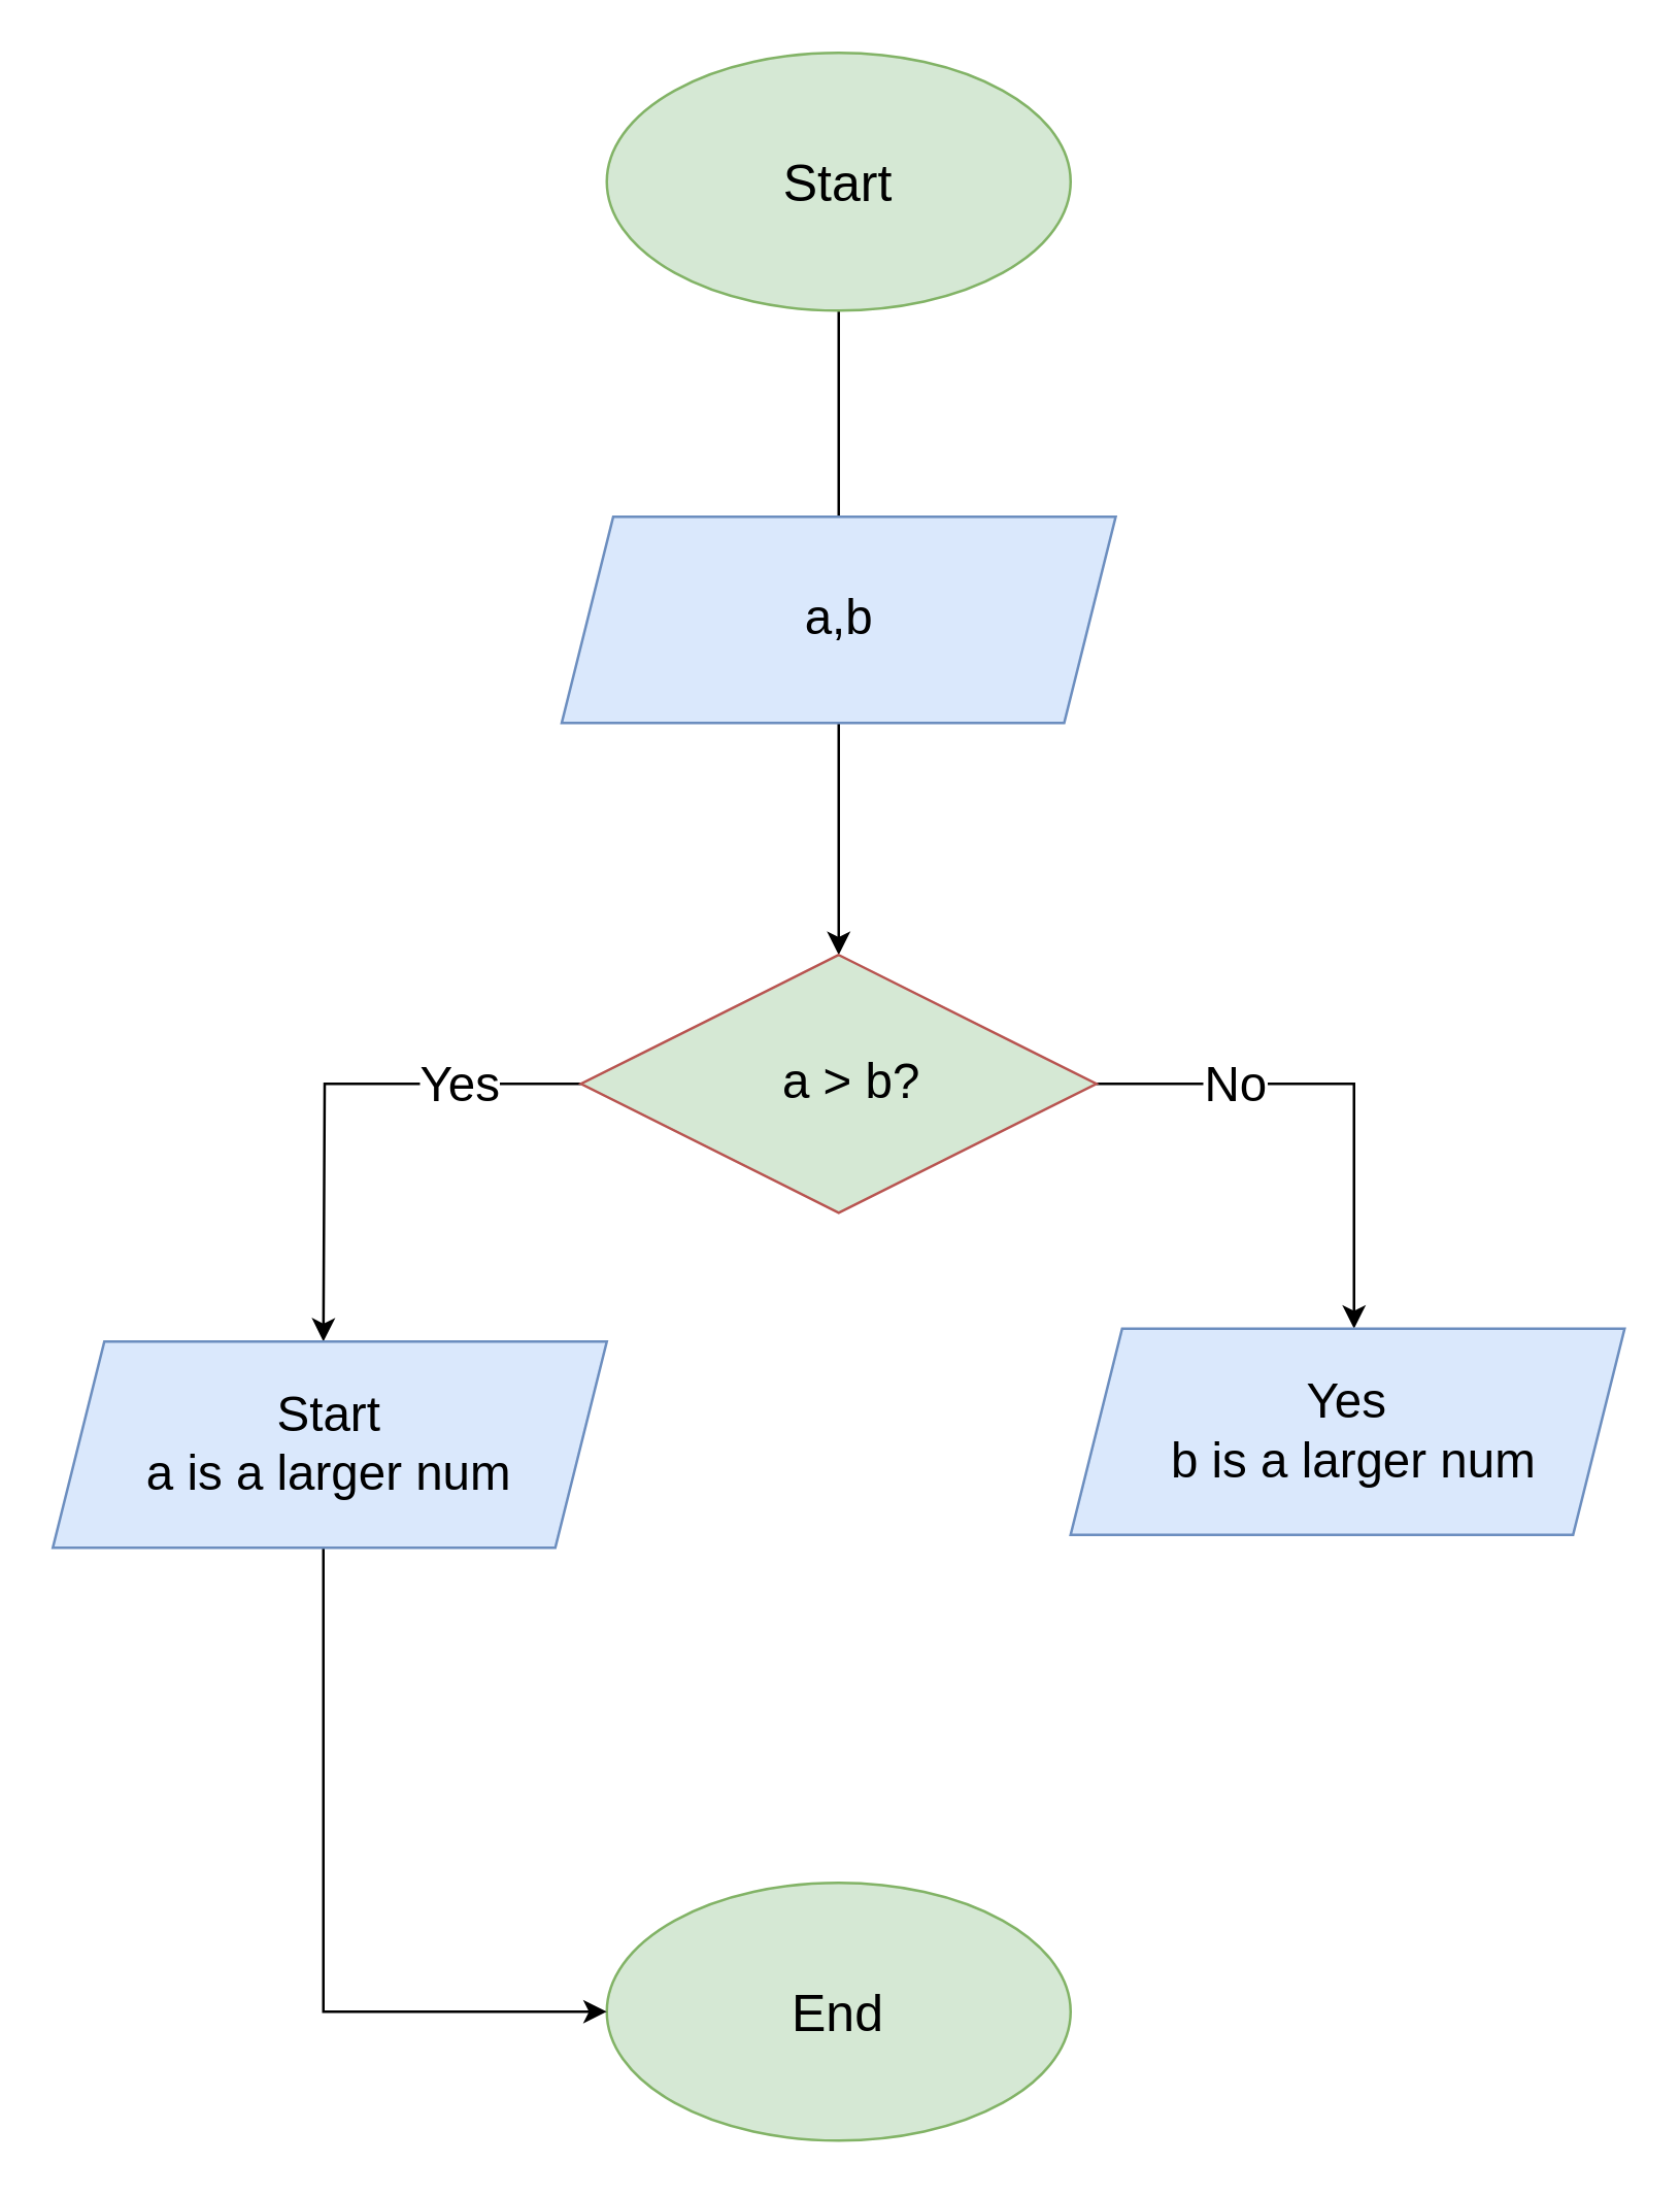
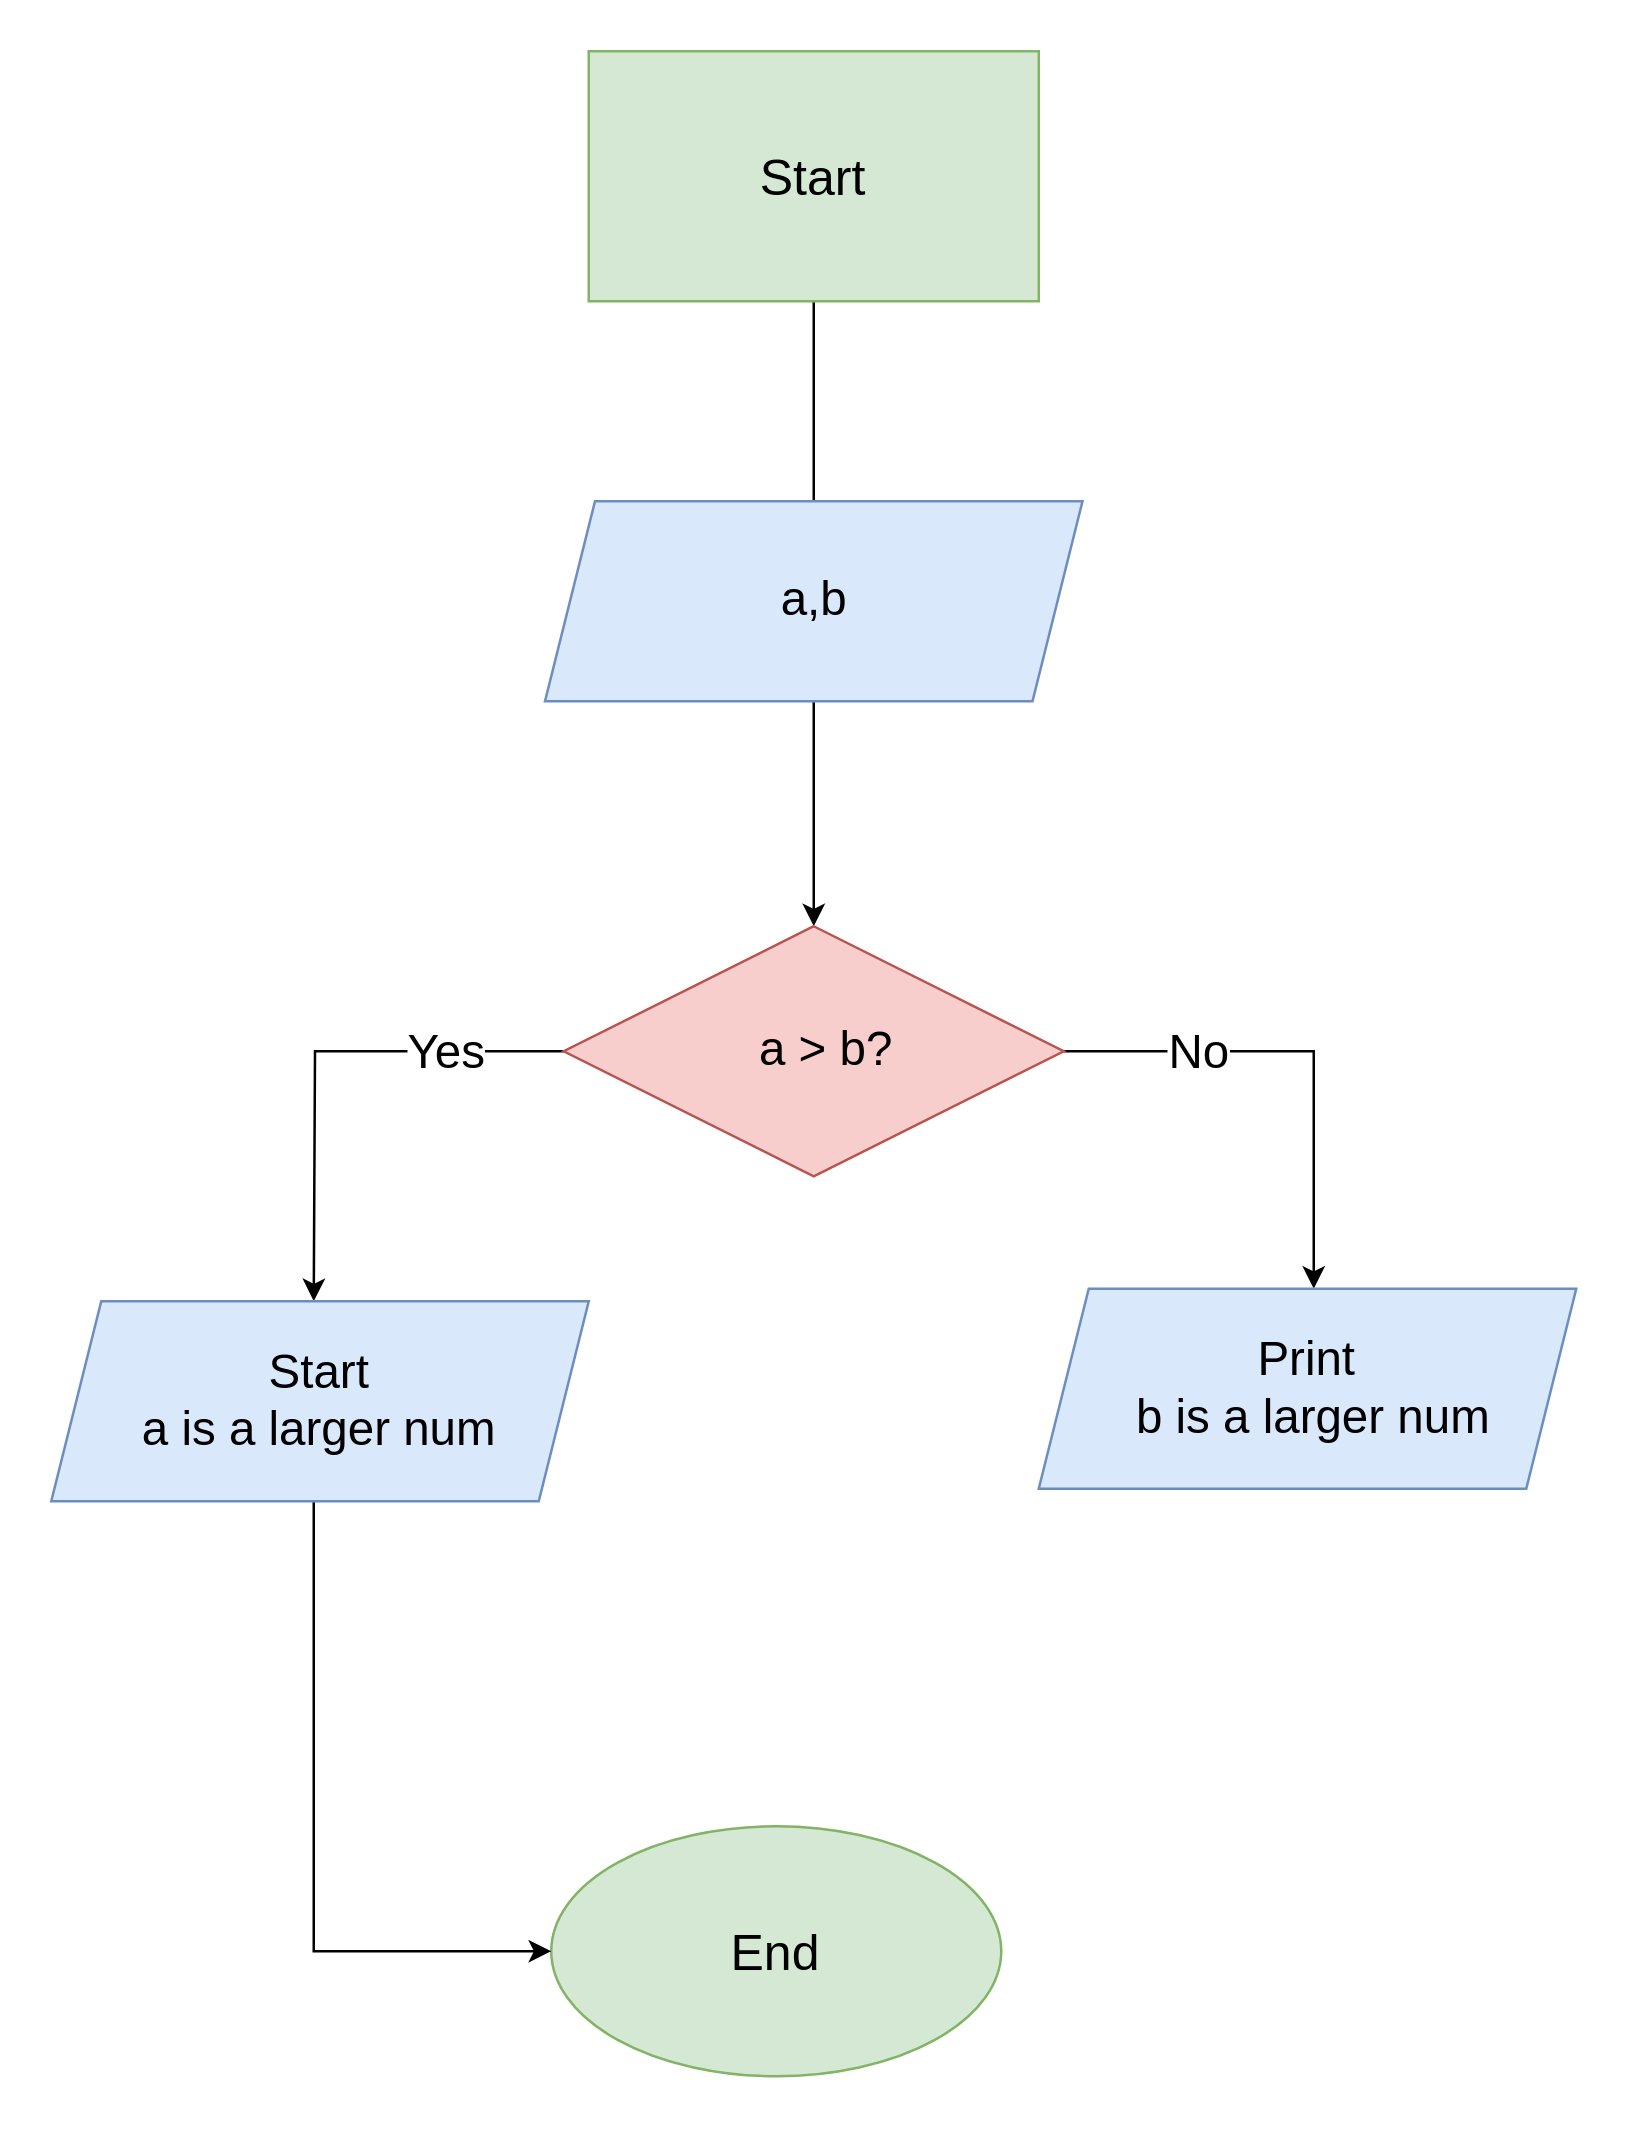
- <mxCell id="3" value="&lt;font style=&quot;font-size: 20px;&quot;&gt;Start&lt;/font&gt;" style="ellipse;whiteSpace=wrap;html=1;fillColor=#d5e8d4;strokeColor=#82b366;" parent="1" vertex="1"><mxGeometry x="235" y="20" width="180" height="100" as="geometry" /></mxCell>
+ <mxCell id="3" value="&lt;font style=&quot;font-size: 20px;&quot;&gt;Start&lt;/font&gt;" style="whiteSpace=wrap;html=1;fillColor=#d5e8d4;strokeColor=#82b366;rounded=0;" parent="1" vertex="1"><mxGeometry x="235" y="20" width="180" height="100" as="geometry" /></mxCell>
- <mxCell id="10" value="&amp;nbsp; a &amp;gt; b?" style="rhombus;whiteSpace=wrap;html=1;fontSize=19;fillColor=#d5e8d4;strokeColor=#b85450;" vertex="1" parent="1"><mxGeometry x="225" y="370" width="200" height="100" as="geometry" /></mxCell>
+ <mxCell id="10" value="&amp;nbsp; a &amp;gt; b?" style="rhombus;whiteSpace=wrap;html=1;fontSize=19;fillColor=#f8cecc;strokeColor=#b85450;" vertex="1" parent="1"><mxGeometry x="225" y="370" width="200" height="100" as="geometry" /></mxCell>
- <mxCell id="14" value="&lt;span style=&quot;font-size: 19px;&quot;&gt;Yes&lt;br&gt;&amp;nbsp;b is a larger num&lt;br&gt;&lt;/span&gt;" style="shape=parallelogram;perimeter=parallelogramPerimeter;whiteSpace=wrap;html=1;fixedSize=1;fillColor=#dae8fc;strokeColor=#6c8ebf;" vertex="1" parent="1"><mxGeometry x="415" y="515" width="215" height="80" as="geometry" /></mxCell>
+ <mxCell id="14" value="&lt;span style=&quot;font-size: 19px;&quot;&gt;Print&lt;br&gt;&amp;nbsp;b is a larger num&lt;br&gt;&lt;/span&gt;" style="shape=parallelogram;perimeter=parallelogramPerimeter;whiteSpace=wrap;html=1;fixedSize=1;fillColor=#dae8fc;strokeColor=#6c8ebf;" vertex="1" parent="1"><mxGeometry x="415" y="515" width="215" height="80" as="geometry" /></mxCell>
- <mxCell id="11" value="&lt;font style=&quot;font-size: 20px;&quot;&gt;End&lt;/font&gt;" style="ellipse;whiteSpace=wrap;html=1;fillColor=#d5e8d4;strokeColor=#82b366;" vertex="1" parent="1"><mxGeometry x="235" y="730" width="180" height="100" as="geometry" /></mxCell>
+ <mxCell id="11" value="&lt;font style=&quot;font-size: 20px;&quot;&gt;End&lt;/font&gt;" style="ellipse;whiteSpace=wrap;html=1;fillColor=#d5e8d4;strokeColor=#82b366;" vertex="1" parent="1"><mxGeometry x="220" y="730" width="180" height="100" as="geometry" /></mxCell>
